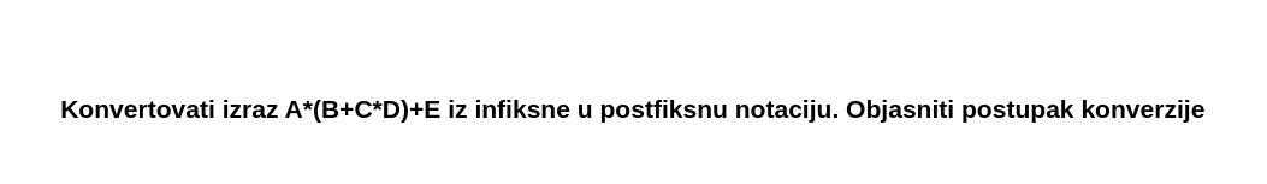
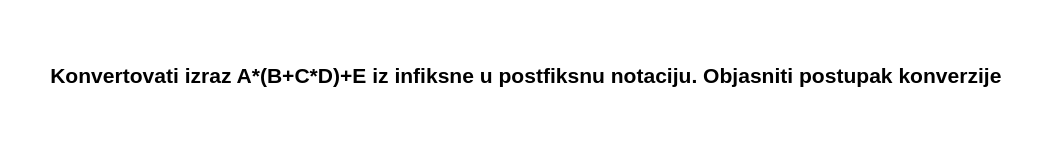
- <mxCell id="2" value="&lt;h3&gt;Konvertovati izraz A*(B+C*D)+E iz infiksne u postfiksnu notaciju. Objasniti postupak konverzije&lt;/h3&gt;" style="text;html=1;align=center;verticalAlign=middle;resizable=0;points=[];autosize=1;strokeColor=none;fillColor=none;" vertex="1" parent="1"><mxGeometry x="20" y="30" width="660" height="60" as="geometry" /></mxCell>
+ <mxCell id="2" value="&lt;h3&gt;Konvertovati izraz A*(B+C*D)+E iz infiksne u postfiksnu notaciju. Objasniti postupak konverzije&lt;/h3&gt;" style="text;html=1;align=center;verticalAlign=middle;resizable=0;points=[];autosize=1;strokeColor=none;fillColor=none;" vertex="1" parent="1"><mxGeometry x="20" width="660" height="60" as="geometry" y="20" /></mxCell>
